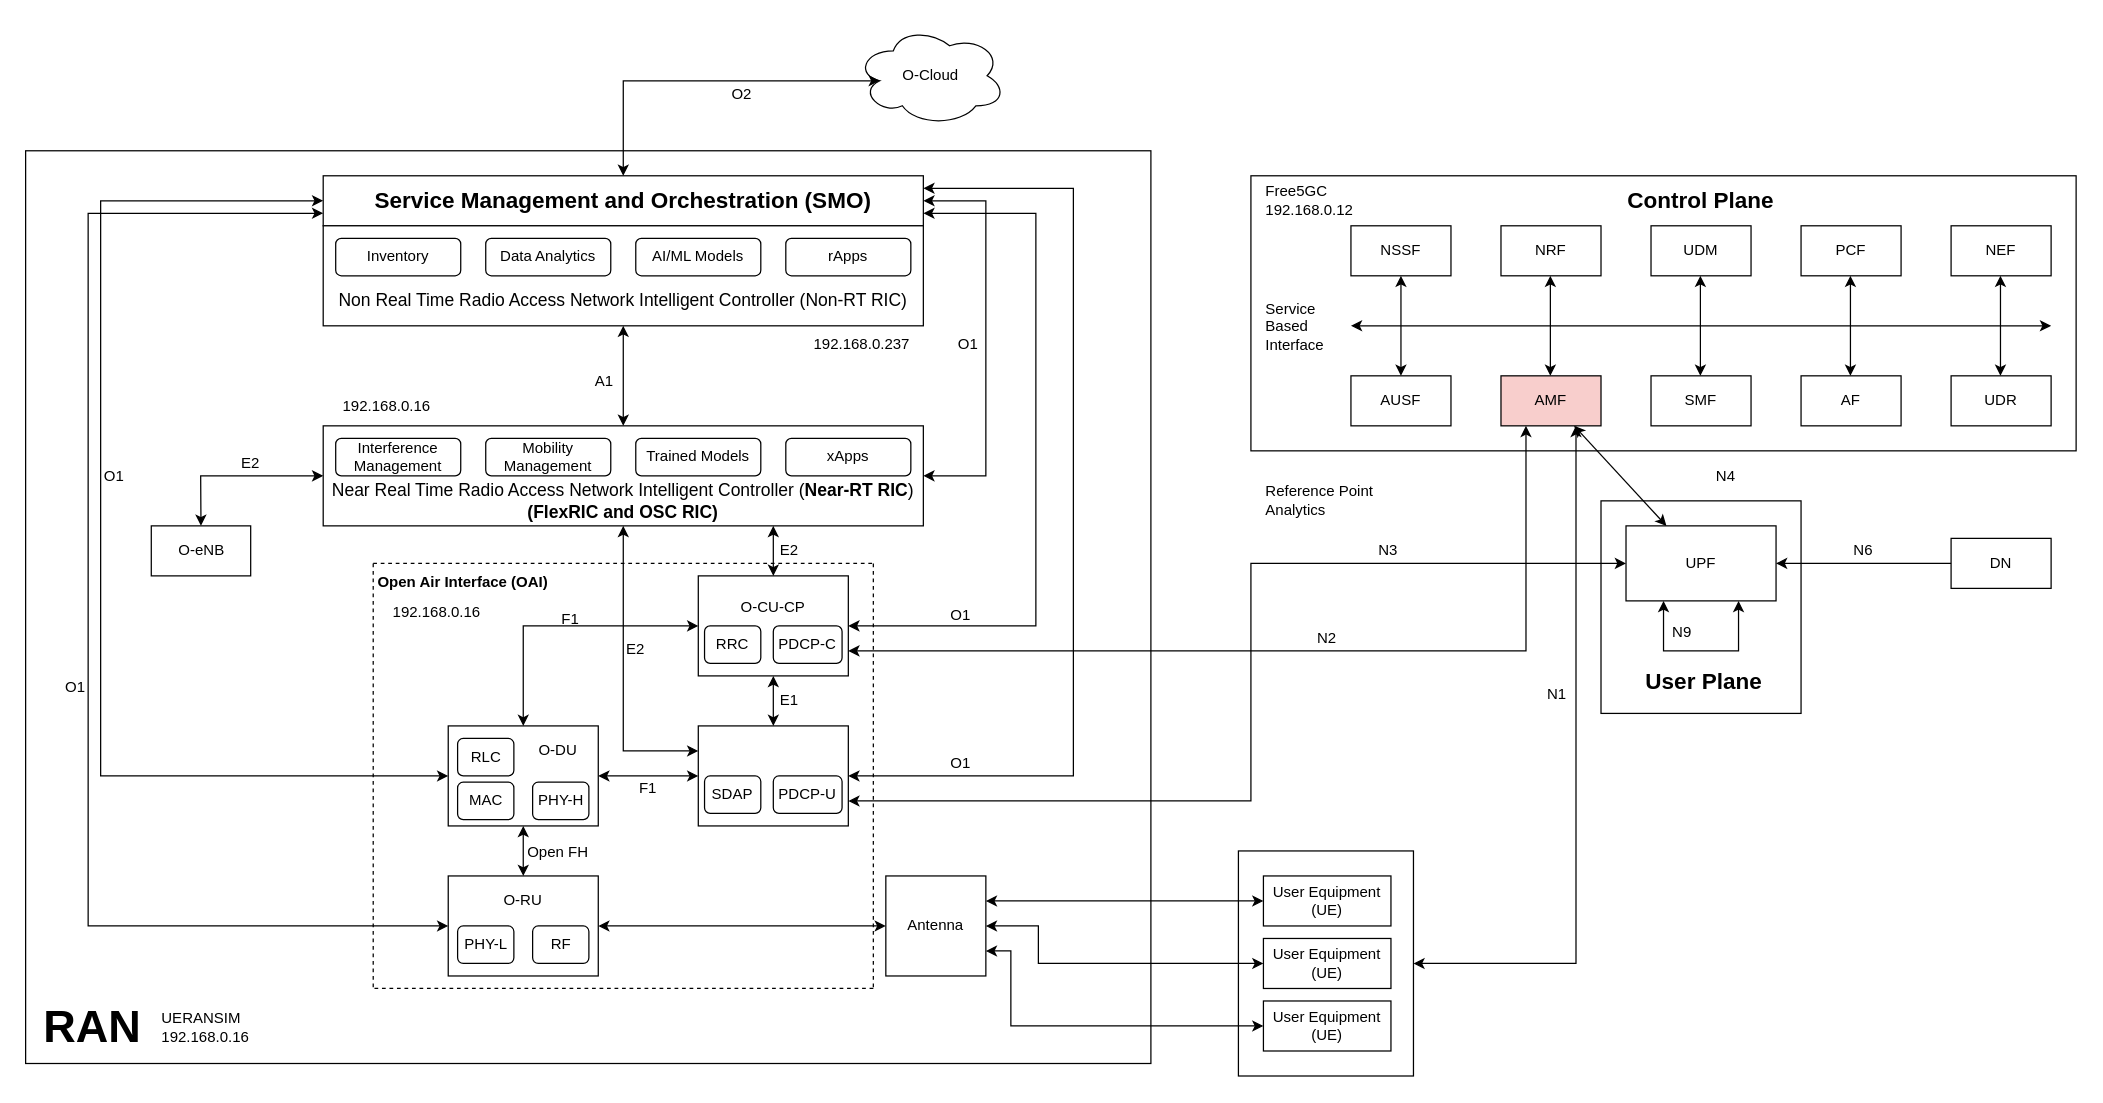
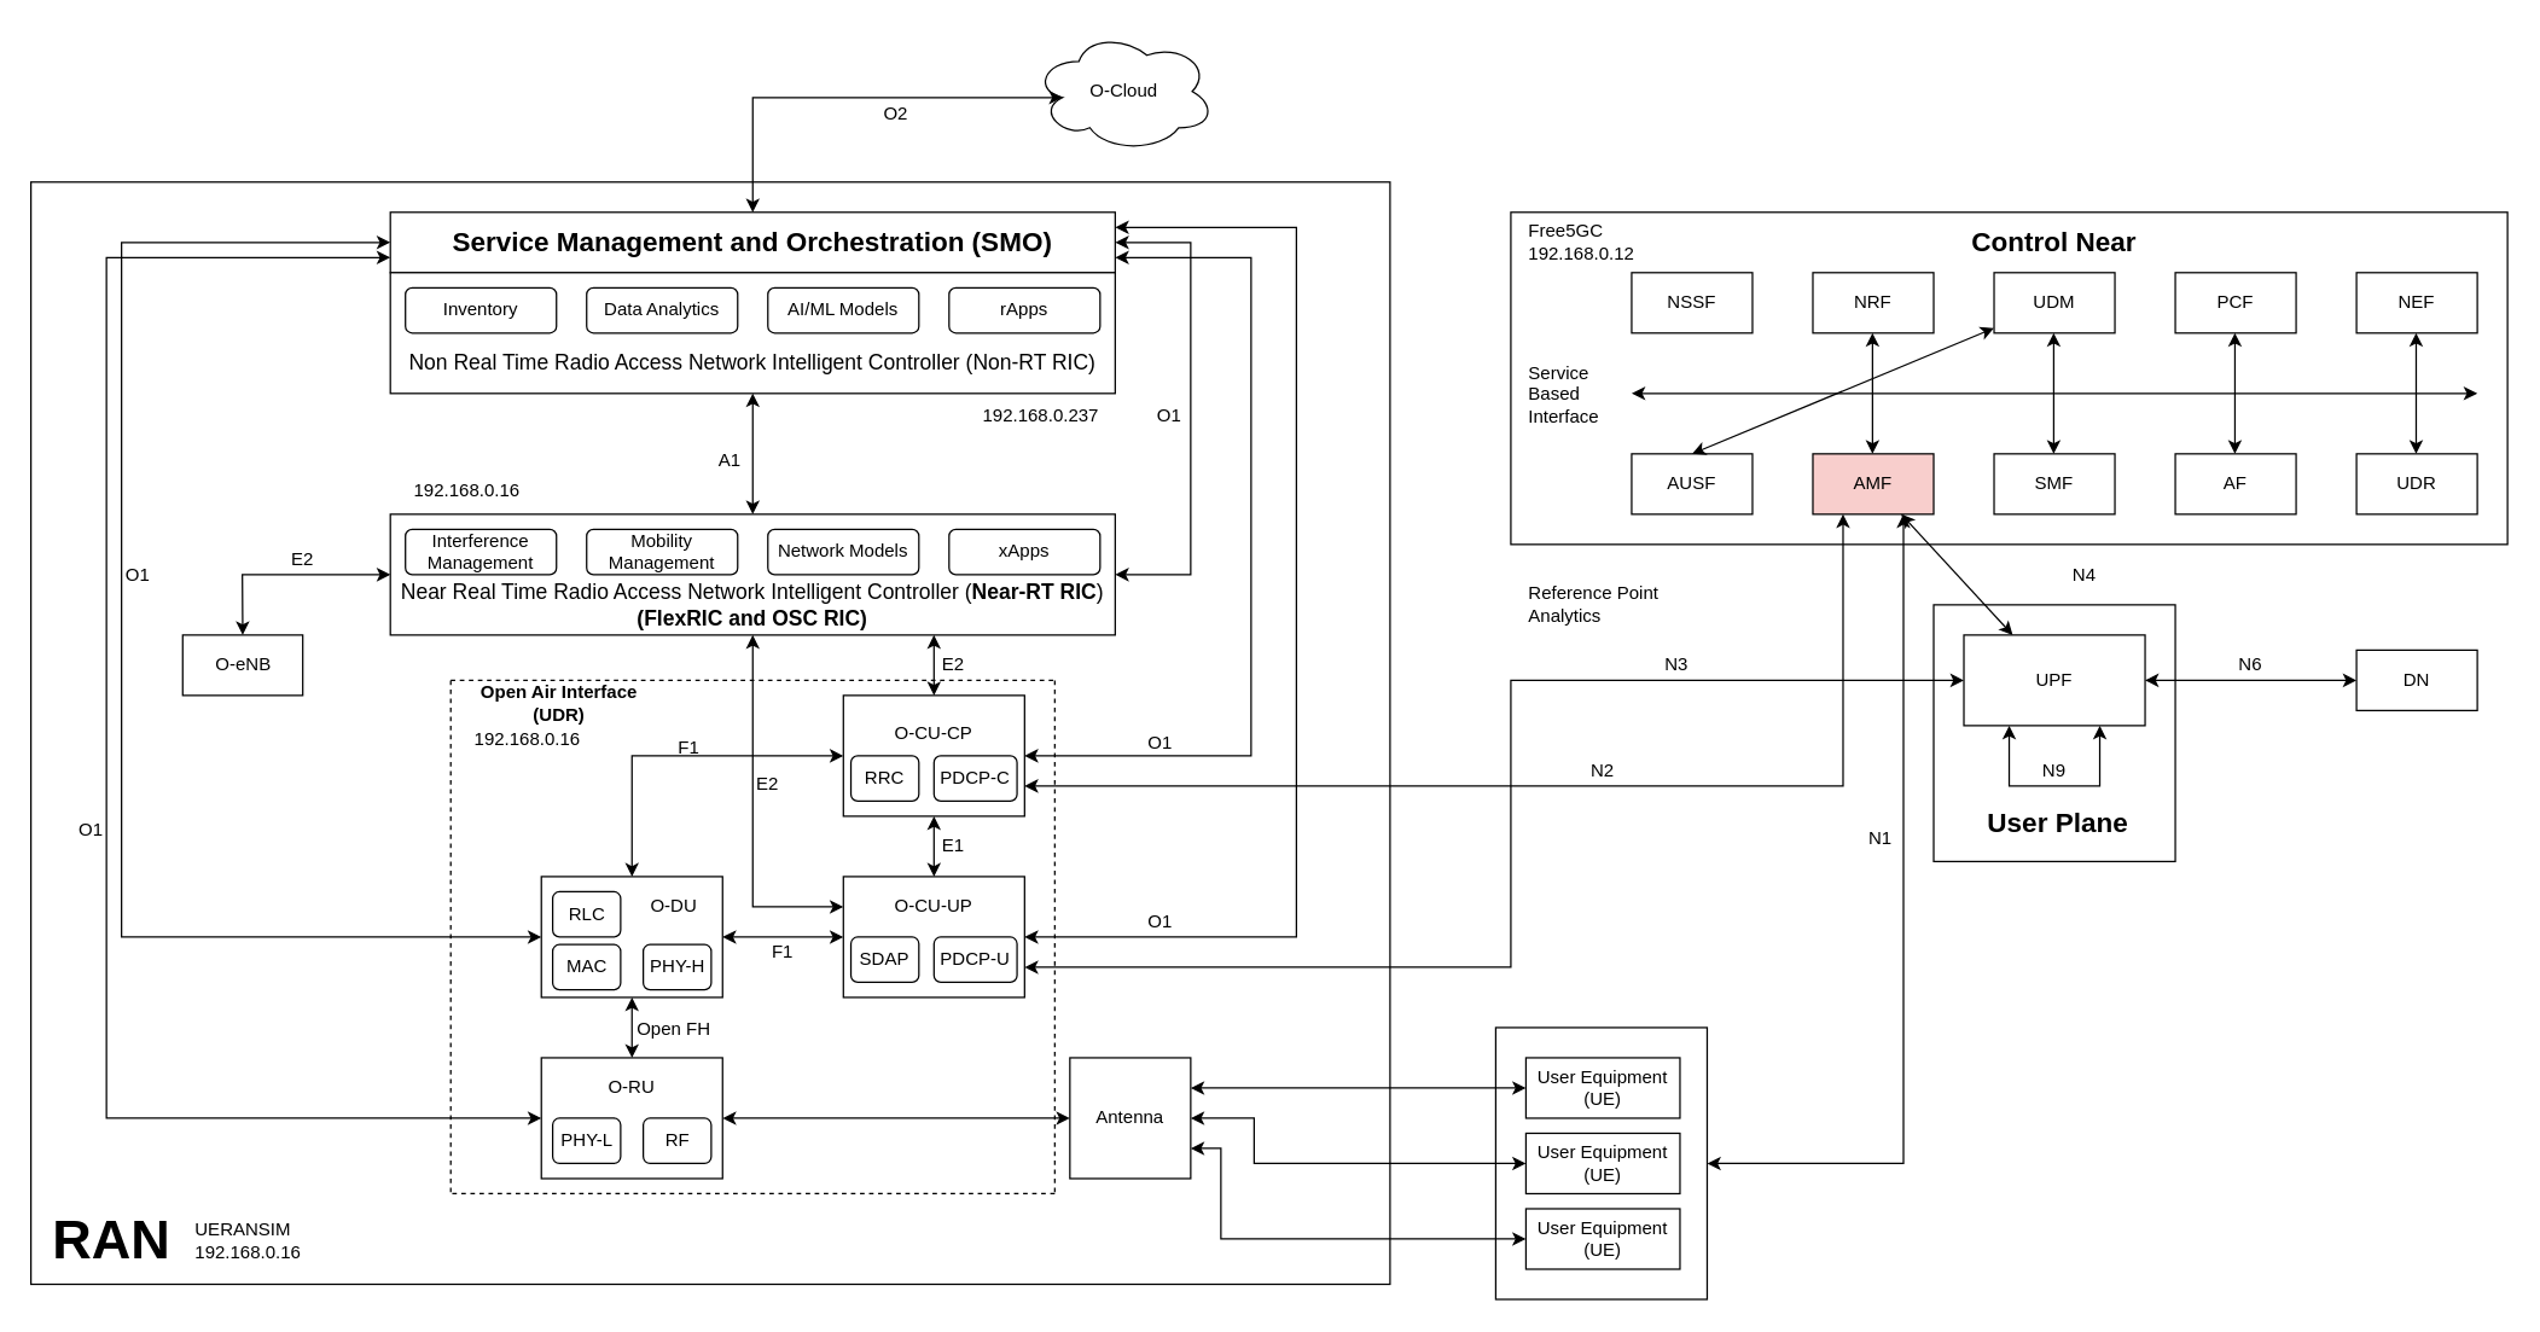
- <mxCell id="85" value="&lt;b&gt;&lt;font style=&quot;font-size: 18px;&quot;&gt;Control Plane&lt;/font&gt;&lt;/b&gt;" style="text;html=1;align=center;verticalAlign=middle;whiteSpace=wrap;rounded=0;" vertex="1" parent="1"><mxGeometry x="1060" y="145" width="600" height="30" as="geometry" /></mxCell>
+ <mxCell id="85" value="&lt;b&gt;&lt;font style=&quot;font-size: 18px;&quot;&gt;Control Near&lt;/font&gt;&lt;/b&gt;" style="text;html=1;align=center;verticalAlign=middle;whiteSpace=wrap;rounded=0;" vertex="1" parent="1"><mxGeometry x="1060" y="145" width="600" height="30" as="geometry" /></mxCell>
- <mxCell id="78" value="" style="endArrow=classic;startArrow=classic;html=1;rounded=0;entryX=0.5;entryY=1;entryDx=0;entryDy=0;exitX=0.5;exitY=0;exitDx=0;exitDy=0;" edge="1" parent="1" source="73" target="68"><mxGeometry width="50" height="50" relative="1" as="geometry"><mxPoint x="1070" y="290" as="sourcePoint" /><mxPoint x="1120" y="240" as="targetPoint" /></mxGeometry></mxCell>
+ <mxCell id="78" value="" style="endArrow=classic;startArrow=classic;html=1;rounded=0;exitX=0.5;exitY=0;exitDx=0;exitDy=0;" edge="1" parent="1" source="73" target="70"><mxGeometry width="50" height="50" relative="1" as="geometry"><mxPoint x="1070" y="290" as="sourcePoint" /><mxPoint x="1120" y="240" as="targetPoint" /></mxGeometry></mxCell>
- <mxCell id="16" value="Trained Models" style="rounded=1;whiteSpace=wrap;html=1;" vertex="1" parent="1"><mxGeometry x="508" y="350" width="100" height="30" as="geometry" /></mxCell>
+ <mxCell id="16" value="Network Models" style="rounded=1;whiteSpace=wrap;html=1;" vertex="1" parent="1"><mxGeometry x="508" y="350" width="100" height="30" as="geometry" /></mxCell>
- <mxCell id="98" value="" style="endArrow=none;startArrow=classic;html=1;rounded=0;entryX=0;entryY=0.5;entryDx=0;entryDy=0;exitX=1;exitY=0.5;exitDx=0;exitDy=0;" edge="1" parent="1" source="84" target="97"><mxGeometry width="50" height="50" relative="1" as="geometry"><mxPoint x="1370" y="430" as="sourcePoint" /><mxPoint x="1370" y="350" as="targetPoint" /></mxGeometry></mxCell>
+ <mxCell id="98" value="" style="endArrow=classic;startArrow=classic;html=1;rounded=0;entryX=0;entryY=0.5;entryDx=0;entryDy=0;exitX=1;exitY=0.5;exitDx=0;exitDy=0;" edge="1" parent="1" source="84" target="97"><mxGeometry width="50" height="50" relative="1" as="geometry"><mxPoint x="1370" y="430" as="sourcePoint" /><mxPoint x="1370" y="350" as="targetPoint" /></mxGeometry></mxCell>
- <mxCell id="55" value="Open Air Interface (OAI)" style="text;html=1;align=center;verticalAlign=middle;whiteSpace=wrap;rounded=0;fontStyle=1" vertex="1" parent="1"><mxGeometry x="300" y="450" width="140" height="30" as="geometry" /></mxCell>
+ <mxCell id="55" value="Open Air Interface (UDR)" style="text;html=1;align=center;verticalAlign=middle;whiteSpace=wrap;rounded=0;fontStyle=1" vertex="1" parent="1"><mxGeometry x="300" y="450" width="140" height="30" as="geometry" /></mxCell>
- <mxCell id="89" value="N9" style="text;html=1;align=center;verticalAlign=middle;whiteSpace=wrap;rounded=0;" vertex="1" parent="1"><mxGeometry x="1315" y="490" width="60" height="30" as="geometry" /></mxCell>
+ <mxCell id="89" value="N9" style="text;html=1;align=center;verticalAlign=middle;whiteSpace=wrap;rounded=0;" vertex="1" parent="1"><mxGeometry x="1330" y="495" width="60" height="30" as="geometry" /></mxCell>
+ <mxCell id="42" value="O-CU-UP" style="text;html=1;align=center;verticalAlign=middle;whiteSpace=wrap;rounded=0;" vertex="1" parent="1"><mxGeometry x="588" y="585" width="60" height="30" as="geometry" /></mxCell>
